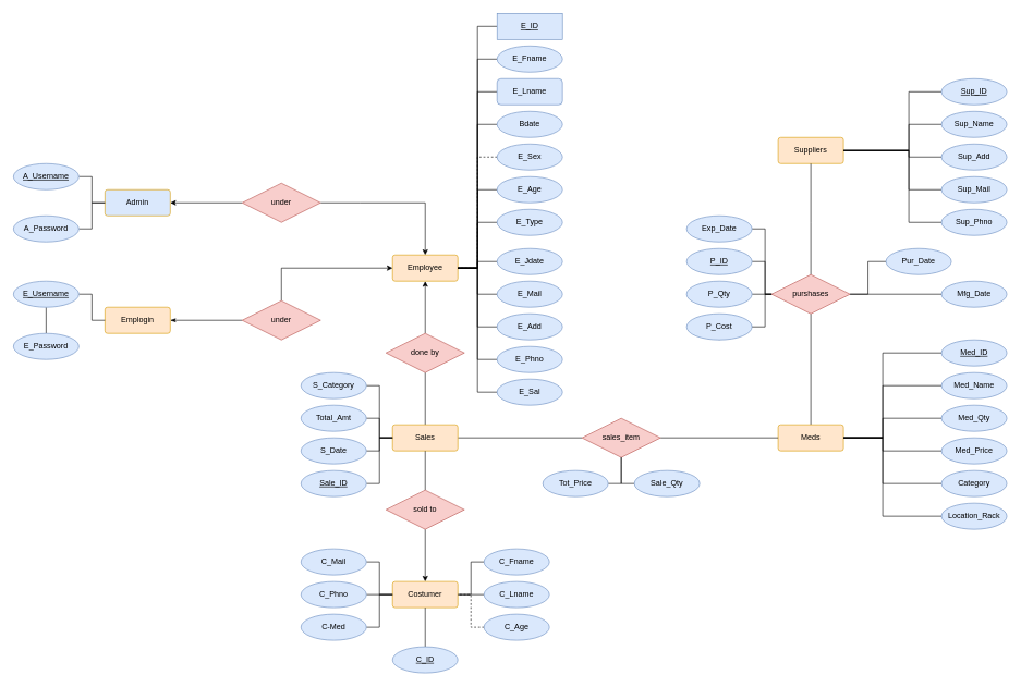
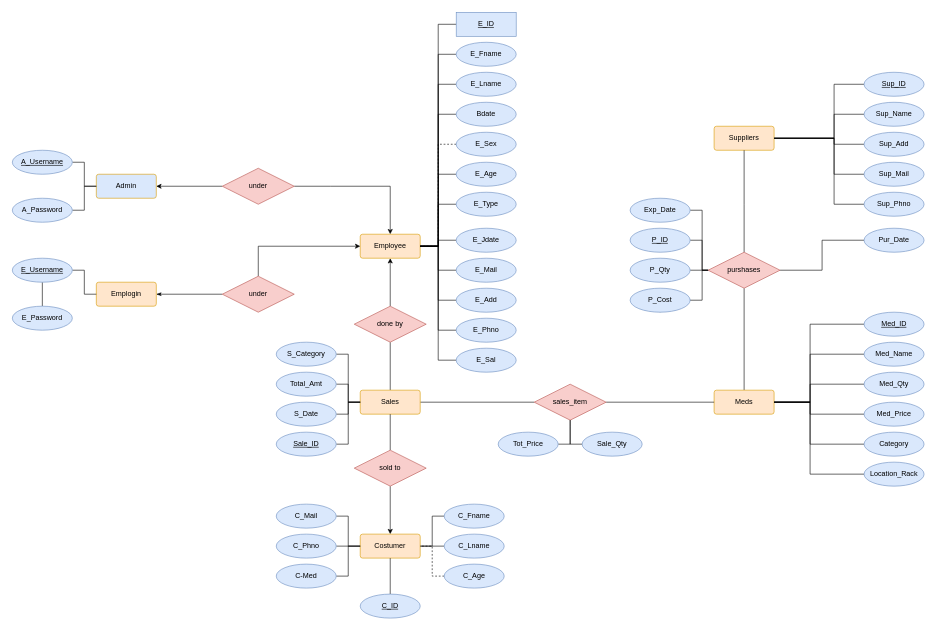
- <mxCell id="118" value="E_Lname" style="whiteSpace=wrap;html=1;align=center;fillColor=#dae8fc;strokeColor=#6c8ebf;rounded=1;" vertex="1" parent="1"><mxGeometry x="760" y="120" width="100" height="40" as="geometry" /></mxCell>
+ <mxCell id="118" value="E_Lname" style="ellipse;whiteSpace=wrap;html=1;align=center;fillColor=#dae8fc;strokeColor=#6c8ebf;" vertex="1" parent="1"><mxGeometry x="760" y="120" width="100" height="40" as="geometry" /></mxCell>
- <mxCell id="87" value="Pur_Date" style="ellipse;whiteSpace=wrap;html=1;align=center;fillColor=#dae8fc;strokeColor=#6c8ebf;" vertex="1" parent="1"><mxGeometry x="1355" y="380" width="100" height="40" as="geometry" /></mxCell>
+ <mxCell id="87" value="Pur_Date" style="ellipse;whiteSpace=wrap;html=1;align=center;fillColor=#dae8fc;strokeColor=#6c8ebf;" vertex="1" parent="1"><mxGeometry x="1440" y="380" width="100" height="40" as="geometry" /></mxCell>
- <mxCell id="84" style="edgeStyle=orthogonalEdgeStyle;rounded=0;orthogonalLoop=1;jettySize=auto;html=1;startArrow=none;startFill=0;endArrow=none;endFill=0;" edge="1" parent="1" source="85" target="20"><mxGeometry relative="1" as="geometry" /></mxCell>
- <mxCell id="85" value="Mfg_Date" style="ellipse;whiteSpace=wrap;html=1;align=center;fillColor=#dae8fc;strokeColor=#6c8ebf;" vertex="1" parent="1"><mxGeometry x="1440" y="430" width="100" height="40" as="geometry" /></mxCell>
